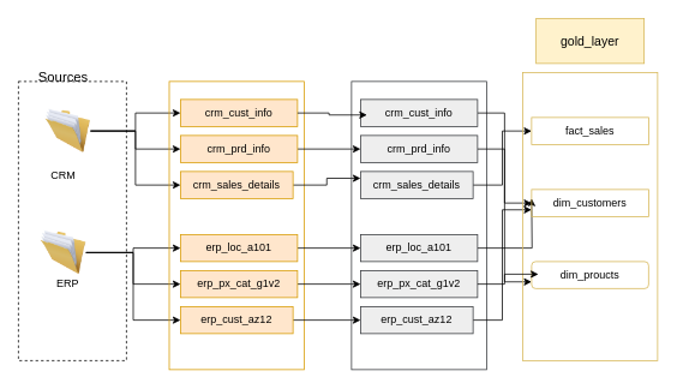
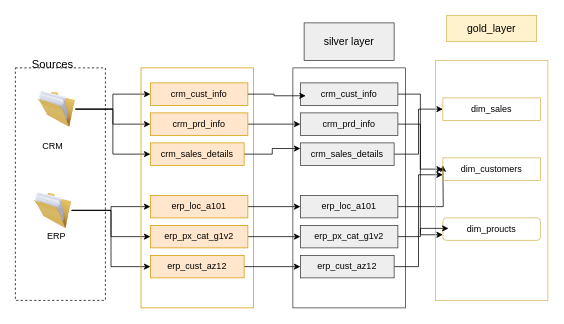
- <mxCell id="41" value="&lt;span style=&quot;font-size: 14px;&quot;&gt;gold_layer&lt;/span&gt;" style="rounded=0;whiteSpace=wrap;html=1;fillColor=#fff2cc;strokeColor=#d6b656;" vertex="1" parent="1"><mxGeometry x="595" y="20" width="120" height="50" as="geometry" /></mxCell>
+ <mxCell id="41" value="&lt;span style=&quot;font-size: 14px;&quot;&gt;gold_layer&lt;/span&gt;" style="rounded=0;whiteSpace=wrap;html=1;fillColor=#fff2cc;strokeColor=#d6b656;" vertex="1" parent="1"><mxGeometry x="595" y="20" width="120" height="35" as="geometry" /></mxCell>
+ <mxCell id="27" value="&lt;span style=&quot;font-size: 14px;&quot;&gt;silver layer&lt;/span&gt;" style="rounded=0;whiteSpace=wrap;html=1;fillColor=#eeeeee;strokeColor=#36393d;" vertex="1" parent="1"><mxGeometry x="405" y="30" width="120" height="50" as="geometry" /></mxCell>
- <mxCell id="42" value="fact_sales" style="rounded=0;whiteSpace=wrap;html=1;fillColor=none;strokeColor=#d6b656;" vertex="1" parent="1"><mxGeometry x="590" y="130" width="130" height="30" as="geometry" /></mxCell>
+ <mxCell id="42" value="dim_sales" style="rounded=0;whiteSpace=wrap;html=1;fillColor=none;strokeColor=#d6b656;" vertex="1" parent="1"><mxGeometry x="590" y="130" width="130" height="30" as="geometry" /></mxCell>
